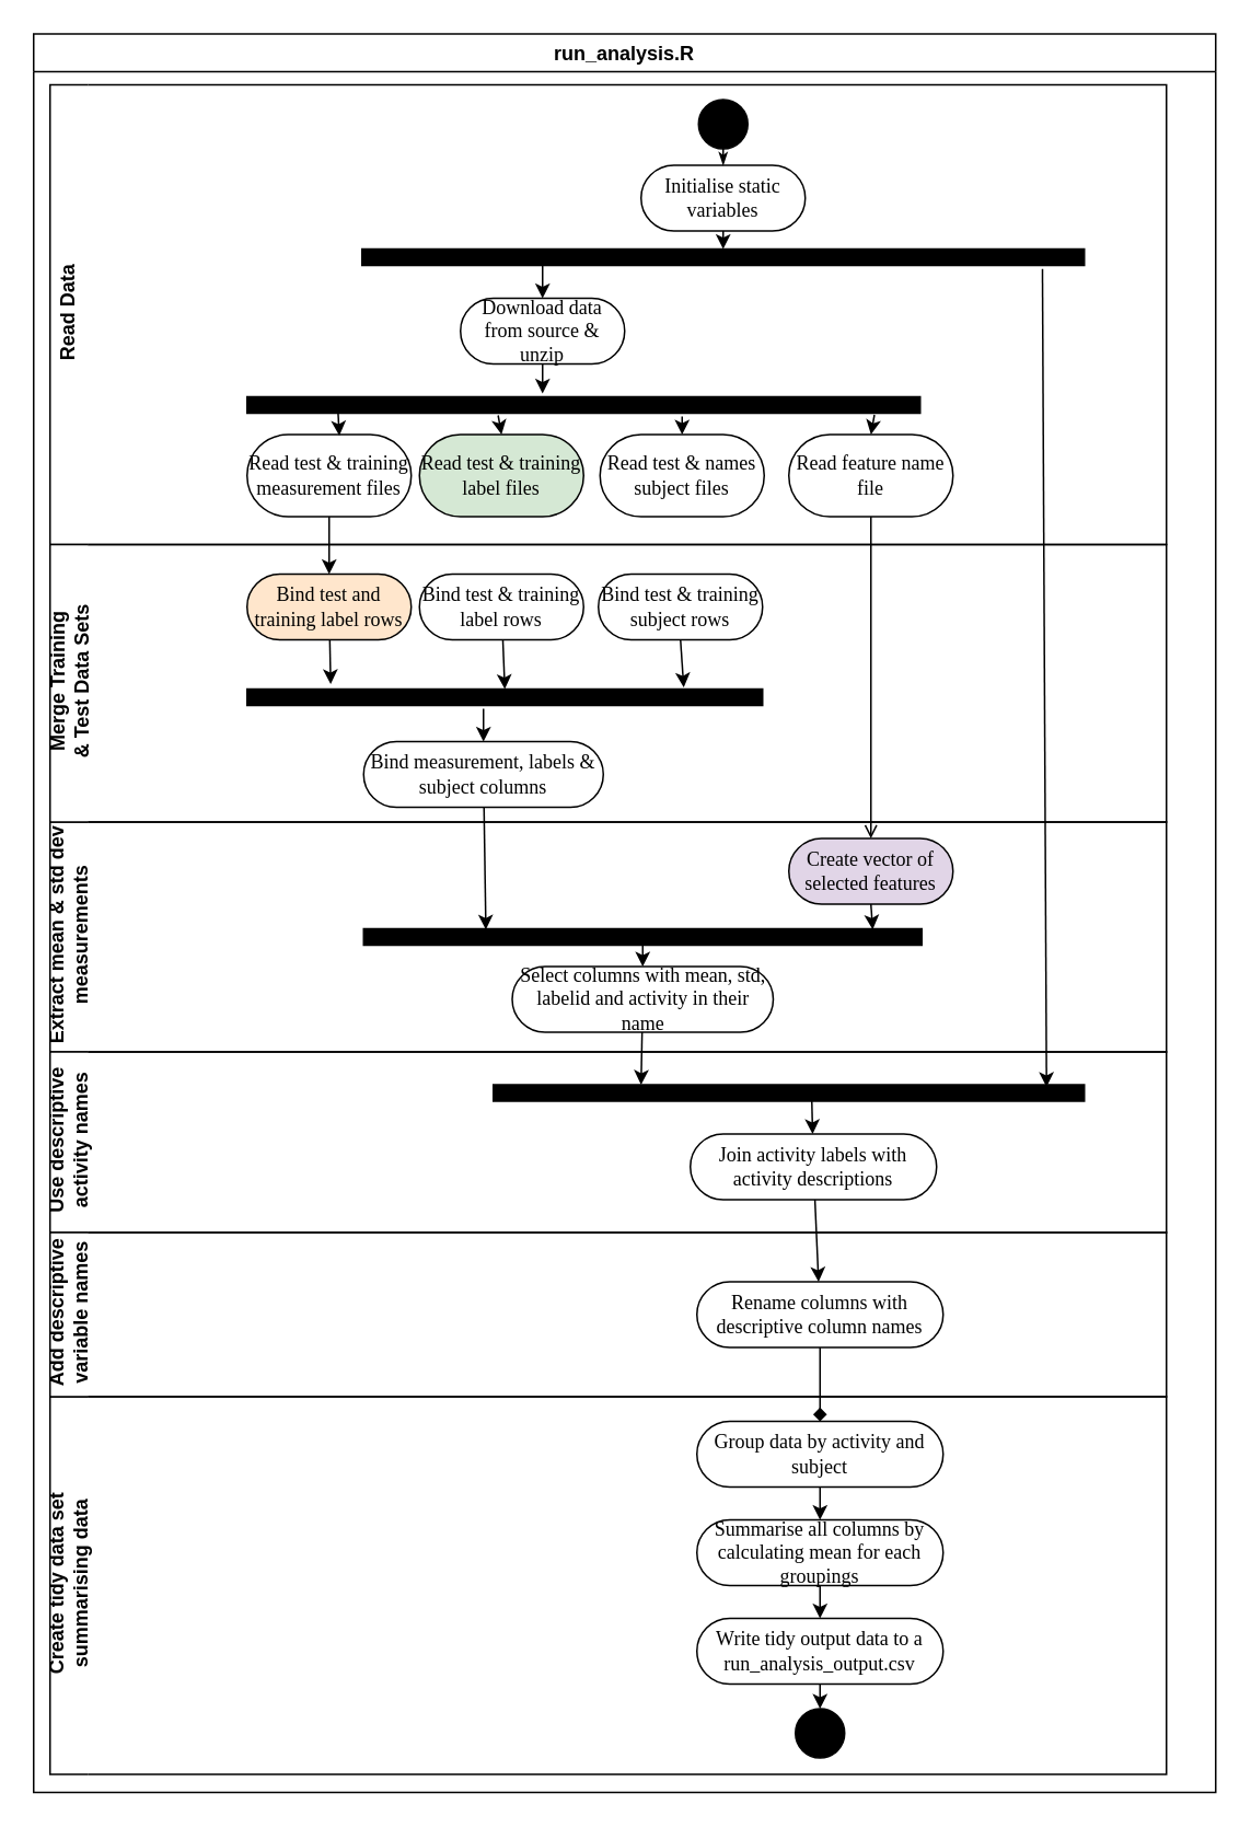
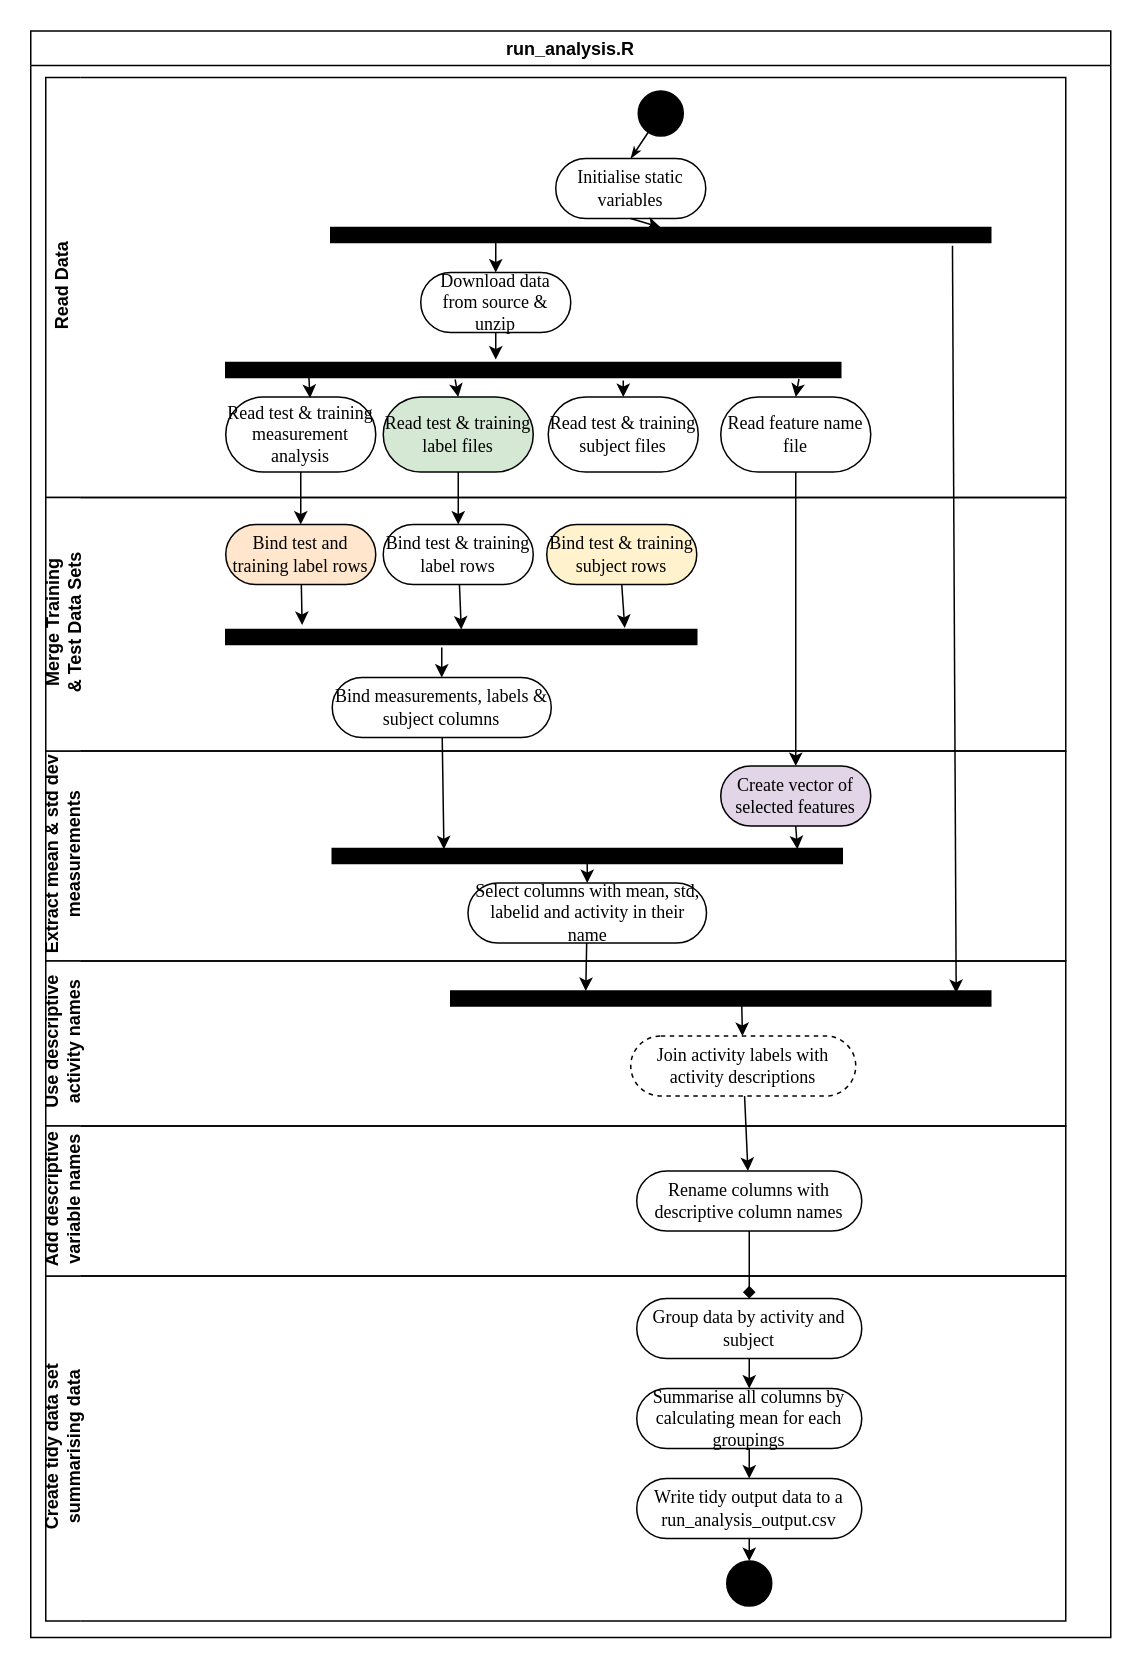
- <mxCell id="5" value="Initialise static variables" style="rounded=1;whiteSpace=wrap;html=1;shadow=0;comic=0;labelBackgroundColor=none;strokeWidth=1;fontFamily=Verdana;fontSize=12;align=center;arcSize=50;" vertex="1" parent="3"><mxGeometry x="360" y="49" width="100" height="40" as="geometry" /></mxCell>
+ <mxCell id="5" value="Initialise static variables" style="rounded=1;whiteSpace=wrap;html=1;shadow=0;comic=0;labelBackgroundColor=none;strokeWidth=1;fontFamily=Verdana;fontSize=12;align=center;arcSize=50;" vertex="1" parent="3"><mxGeometry x="340" y="54" width="100" height="40" as="geometry" /></mxCell>
- <mxCell id="12" value="Read test &amp;amp; training measurement files" style="rounded=1;whiteSpace=wrap;html=1;shadow=0;comic=0;labelBackgroundColor=none;strokeWidth=1;fontFamily=Verdana;fontSize=12;align=center;arcSize=50;" vertex="1" parent="3"><mxGeometry x="120" y="213" width="100" height="50" as="geometry" /></mxCell>
+ <mxCell id="12" value="Read test &amp;amp; training measurement analysis" style="rounded=1;whiteSpace=wrap;html=1;shadow=0;comic=0;labelBackgroundColor=none;strokeWidth=1;fontFamily=Verdana;fontSize=12;align=center;arcSize=50;" vertex="1" parent="3"><mxGeometry x="120" y="213" width="100" height="50" as="geometry" /></mxCell>
- <mxCell id="14" value="Read test &amp;amp; names subject files" style="rounded=1;whiteSpace=wrap;html=1;shadow=0;comic=0;labelBackgroundColor=none;strokeWidth=1;fontFamily=Verdana;fontSize=12;align=center;arcSize=50;" vertex="1" parent="3"><mxGeometry x="335" y="213" width="100" height="50" as="geometry" /></mxCell>
+ <mxCell id="14" value="Read test &amp;amp; training subject files" style="rounded=1;whiteSpace=wrap;html=1;shadow=0;comic=0;labelBackgroundColor=none;strokeWidth=1;fontFamily=Verdana;fontSize=12;align=center;arcSize=50;" vertex="1" parent="3"><mxGeometry x="335" y="213" width="100" height="50" as="geometry" /></mxCell>
+ <mxCell id="22" value="" style="edgeStyle=none;rounded=0;orthogonalLoop=1;jettySize=auto;html=1;" edge="1" parent="2" source="13" target="30"><mxGeometry relative="1" as="geometry" /></mxCell>
- <mxCell id="32" value="Bind test &amp;amp; training subject rows" style="rounded=1;whiteSpace=wrap;html=1;shadow=0;comic=0;labelBackgroundColor=none;strokeWidth=1;fontFamily=Verdana;fontSize=12;align=center;arcSize=50;" vertex="1" parent="28"><mxGeometry x="334" y="18" width="100" height="40" as="geometry" /></mxCell>
+ <mxCell id="32" value="Bind test &amp;amp; training subject rows" style="rounded=1;whiteSpace=wrap;html=1;shadow=0;comic=0;labelBackgroundColor=none;strokeWidth=1;fontFamily=Verdana;fontSize=12;align=center;arcSize=50;fillColor=#fff2cc;" vertex="1" parent="28"><mxGeometry x="334" y="18" width="100" height="40" as="geometry" /></mxCell>
- <mxCell id="31" value="Bind measurement, labels &amp;amp; subject columns" style="rounded=1;whiteSpace=wrap;html=1;shadow=0;comic=0;labelBackgroundColor=none;strokeWidth=1;fontFamily=Verdana;fontSize=12;align=center;arcSize=50;" vertex="1" parent="28"><mxGeometry x="191" y="120" width="146" height="40" as="geometry" /></mxCell>
+ <mxCell id="31" value="Bind measurements, labels &amp;amp; subject columns" style="rounded=1;whiteSpace=wrap;html=1;shadow=0;comic=0;labelBackgroundColor=none;strokeWidth=1;fontFamily=Verdana;fontSize=12;align=center;arcSize=50;" vertex="1" parent="28"><mxGeometry x="191" y="120" width="146" height="40" as="geometry" /></mxCell>
- <mxCell id="23" value="" style="edgeStyle=none;rounded=0;orthogonalLoop=1;jettySize=auto;html=1;endArrow=open;" edge="1" parent="2" source="15" target="55"><mxGeometry relative="1" as="geometry" /></mxCell>
+ <mxCell id="23" value="" style="edgeStyle=none;rounded=0;orthogonalLoop=1;jettySize=auto;html=1;" edge="1" parent="2" source="15" target="55"><mxGeometry relative="1" as="geometry" /></mxCell>
- <mxCell id="40" value="Join activity labels with activity descriptions" style="rounded=1;whiteSpace=wrap;html=1;shadow=0;comic=0;labelBackgroundColor=none;strokeWidth=1;fontFamily=Verdana;fontSize=12;align=center;arcSize=50;" vertex="1" parent="39"><mxGeometry x="390" y="50" width="150" height="40" as="geometry" /></mxCell>
+ <mxCell id="40" value="Join activity labels with activity descriptions" style="rounded=1;whiteSpace=wrap;html=1;shadow=0;comic=0;labelBackgroundColor=none;strokeWidth=1;fontFamily=Verdana;fontSize=12;align=center;arcSize=50;dashed=1;" vertex="1" parent="39"><mxGeometry x="390" y="50" width="150" height="40" as="geometry" /></mxCell>
